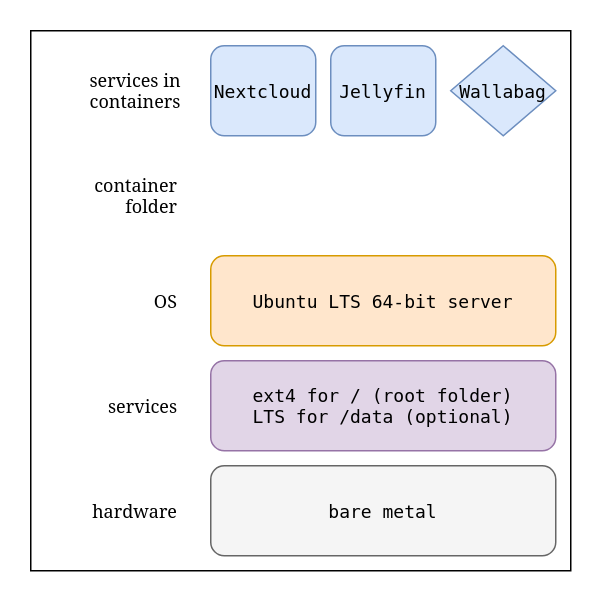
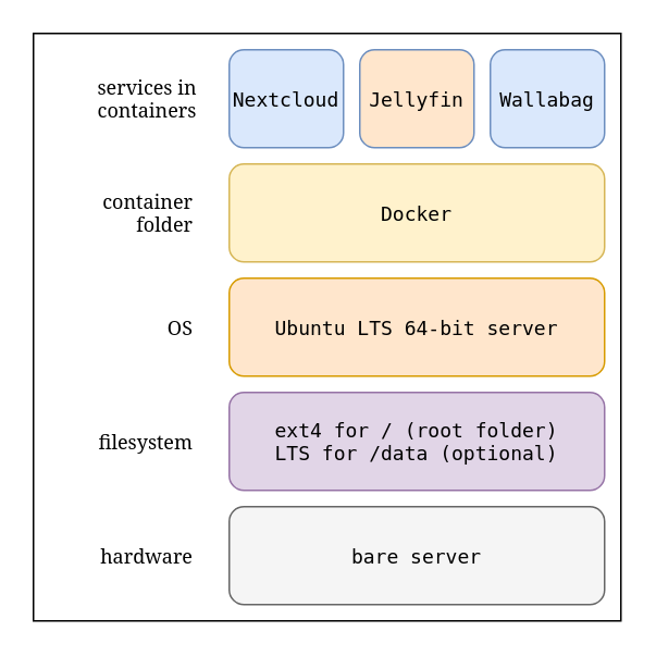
- <mxCell id="8" value="Jellyfin" style="rounded=1;fillColor=#dae8fc;strokeColor=#6c8ebf;shadow=0;fontFamily=monospace;" parent="1" vertex="1"><mxGeometry x="220" y="30" width="70" height="60" as="geometry" /></mxCell>
+ <mxCell id="8" value="Jellyfin" style="rounded=1;fillColor=#ffe6cc;strokeColor=#6c8ebf;shadow=0;fontFamily=monospace;" parent="1" vertex="1"><mxGeometry x="220" y="30" width="70" height="60" as="geometry" /></mxCell>
- <mxCell id="9" value="Wallabag" style="rhombus;fillColor=#dae8fc;strokeColor=#6c8ebf;shadow=0;fontFamily=monospace;" parent="1" vertex="1"><mxGeometry x="300" y="30" width="70" height="60" as="geometry" /></mxCell>
+ <mxCell id="9" value="Wallabag" style="rounded=1;fillColor=#dae8fc;strokeColor=#6c8ebf;shadow=0;fontFamily=monospace;" parent="1" vertex="1"><mxGeometry x="300" y="30" width="70" height="60" as="geometry" /></mxCell>
+ <mxCell id="6" value="Docker" style="rounded=1;fillColor=#fff2cc;strokeColor=#d6b656;glass=0;shadow=0;verticalAlign=middle;fontFamily=monospace;" parent="1" vertex="1"><mxGeometry x="140" y="100" width="230" height="60" as="geometry" /></mxCell>
- <mxCell id="12" value="services" style="text;strokeColor=none;align=right;fillColor=none;verticalAlign=middle;rounded=1;shadow=0;fontFamily=Noto Serif;" parent="1" vertex="1"><mxGeometry x="60" y="255" width="60" height="30" as="geometry" /></mxCell>
+ <mxCell id="12" value="filesystem" style="text;strokeColor=none;align=right;fillColor=none;verticalAlign=middle;rounded=1;shadow=0;fontFamily=Noto Serif;" parent="1" vertex="1"><mxGeometry x="60" y="255" width="60" height="30" as="geometry" /></mxCell>
- <mxCell id="3" value="bare metal" style="rounded=1;fillColor=#f5f5f5;fontColor=default;strokeColor=#666666;shadow=0;fontFamily=monospace;" parent="1" vertex="1"><mxGeometry x="140" y="310" width="230" height="60" as="geometry" /></mxCell>
+ <mxCell id="3" value="bare server" style="rounded=1;fillColor=#f5f5f5;fontColor=default;strokeColor=#666666;shadow=0;fontFamily=monospace;" parent="1" vertex="1"><mxGeometry x="140" y="310" width="230" height="60" as="geometry" /></mxCell>
